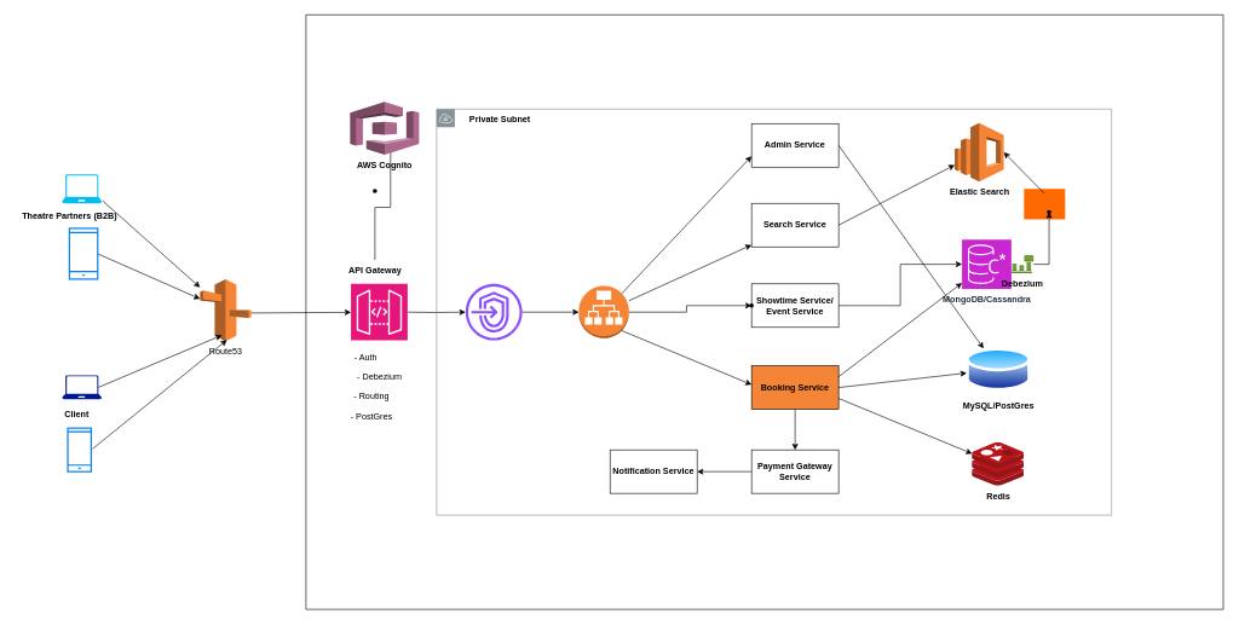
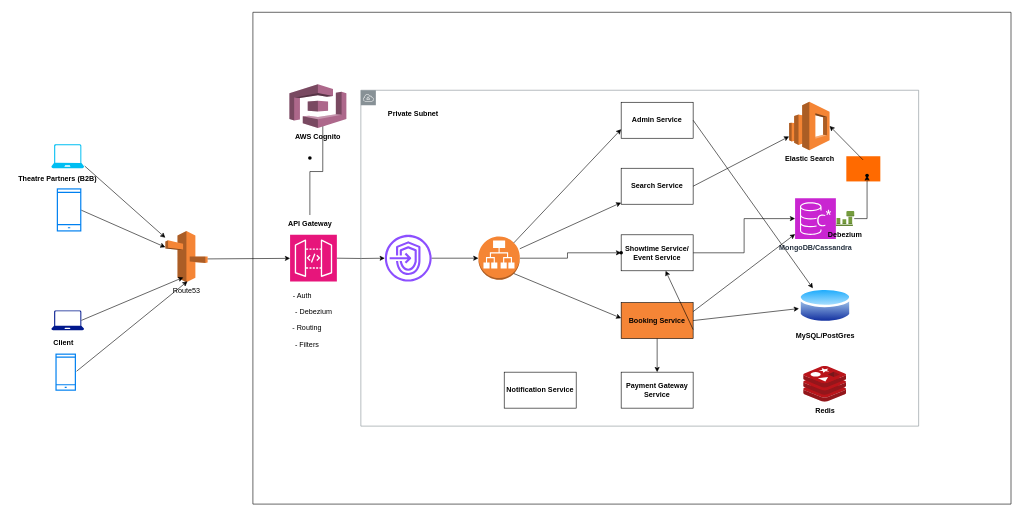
- <mxCell id="12" value="Private Subnet" style="text;html=1;align=center;verticalAlign=middle;resizable=0;points=[];autosize=1;strokeColor=none;fillColor=none;fontStyle=1" vertex="1" parent="2"><mxGeometry x="217" y="130" width="100" height="30" as="geometry" /></mxCell>
+ <mxCell id="12" value="Private Subnet" style="text;html=1;align=center;verticalAlign=middle;resizable=0;points=[];autosize=1;strokeColor=none;fillColor=none;fontStyle=1" vertex="1" parent="2"><mxGeometry x="217" y="155" width="100" height="30" as="geometry" /></mxCell>
- <mxCell id="44" value="- PostGres&lt;div&gt;&lt;br&gt;&lt;/div&gt;" style="text;html=1;align=center;verticalAlign=middle;resizable=0;points=[];autosize=1;strokeColor=none;fillColor=none;" vertex="1" parent="2"><mxGeometry x="60" y="541" width="60" height="40" as="geometry" /></mxCell>
+ <mxCell id="44" value="- Filters&lt;div&gt;&lt;br&gt;&lt;/div&gt;" style="text;html=1;align=center;verticalAlign=middle;resizable=0;points=[];autosize=1;strokeColor=none;fillColor=none;" vertex="1" parent="2"><mxGeometry x="60" y="541" width="60" height="40" as="geometry" /></mxCell>
- <mxCell id="30" value="" style="endArrow=classic;html=1;rounded=0;exitX=1;exitY=0.75;exitDx=0;exitDy=0;" edge="1" parent="2" source="19" target="25"><mxGeometry width="50" height="50" relative="1" as="geometry"><mxPoint x="684" y="450" as="sourcePoint" /><mxPoint x="734" y="400" as="targetPoint" /></mxGeometry></mxCell>
+ <mxCell id="30" value="" style="endArrow=classic;html=1;rounded=0;exitX=1;exitY=0.75;exitDx=0;exitDy=0;" edge="1" parent="2" source="19" target="18"><mxGeometry width="50" height="50" relative="1" as="geometry"><mxPoint x="684" y="450" as="sourcePoint" /><mxPoint x="734" y="400" as="targetPoint" /></mxGeometry></mxCell>
- <mxCell id="20" value="" style="edgeStyle=orthogonalEdgeStyle;rounded=0;orthogonalLoop=1;jettySize=auto;html=1;" edge="1" parent="2" source="21" target="38"><mxGeometry relative="1" as="geometry" /></mxCell>
